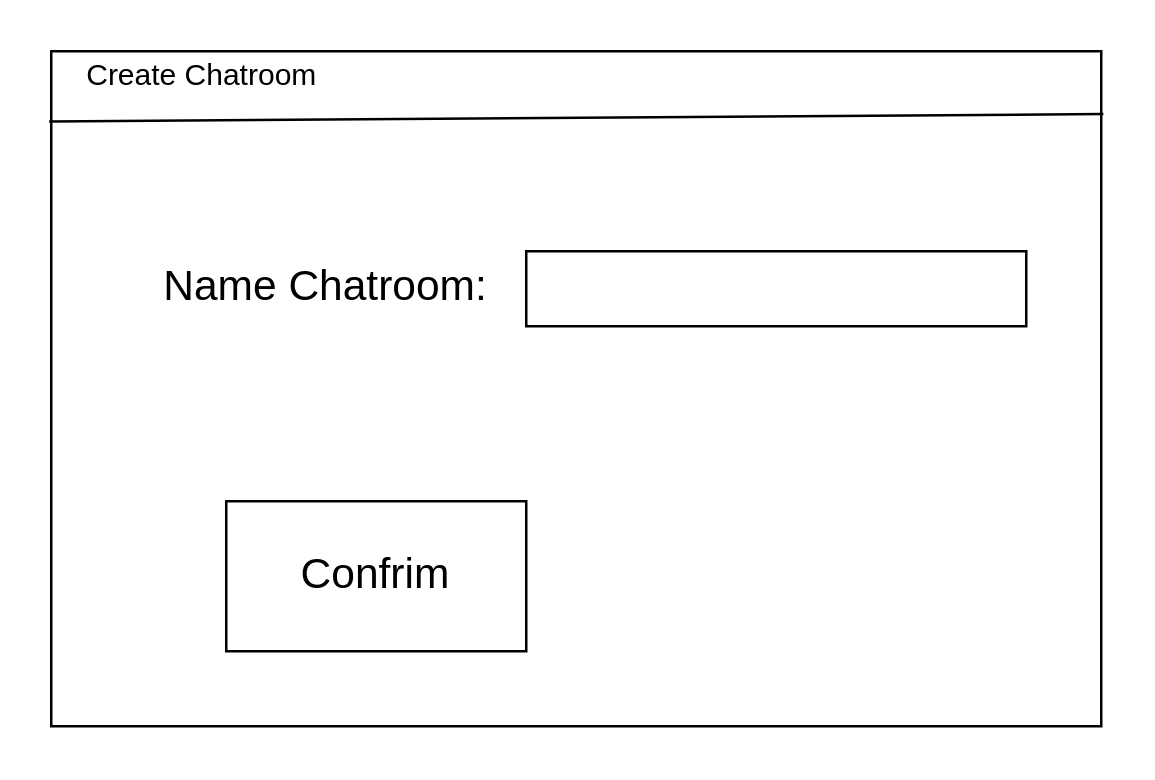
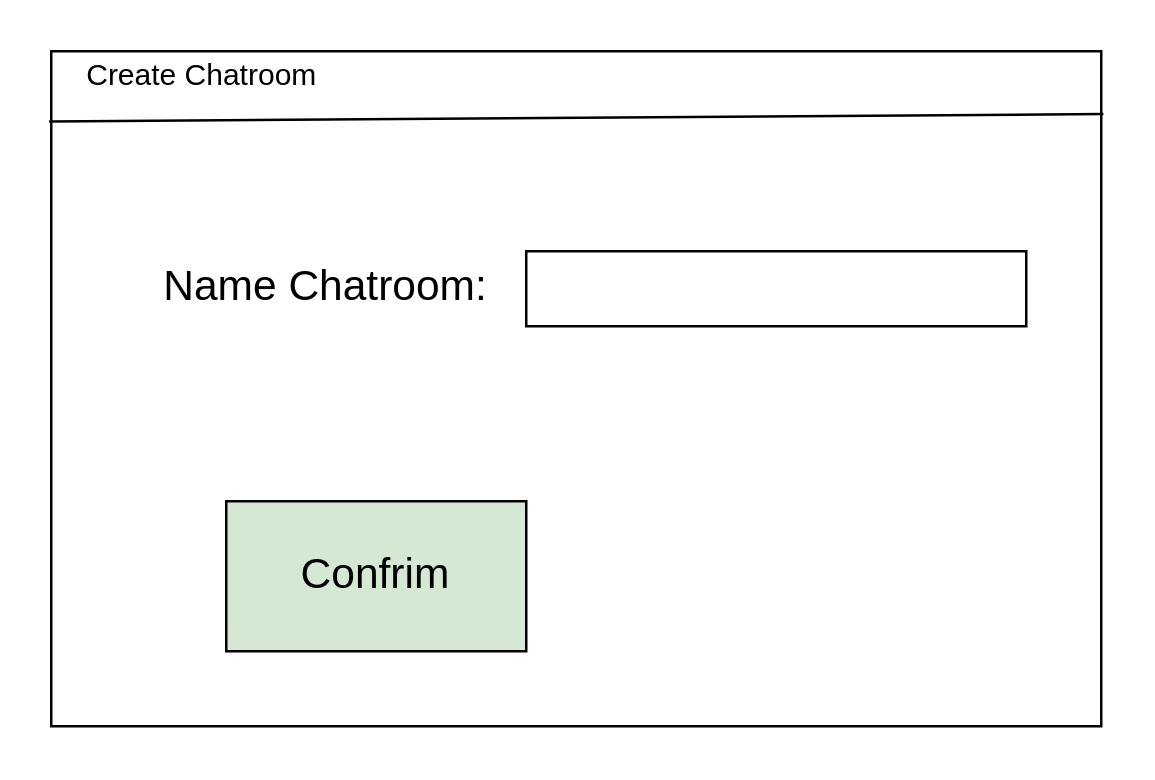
- <mxCell id="7" value="Confrim" style="rounded=0;whiteSpace=wrap;html=1;fontSize=17;" vertex="1" parent="1"><mxGeometry x="90" y="200" width="120" height="60" as="geometry" /></mxCell>
+ <mxCell id="7" value="Confrim" style="rounded=0;whiteSpace=wrap;html=1;fontSize=17;fillColor=#d5e8d4;" vertex="1" parent="1"><mxGeometry x="90" y="200" width="120" height="60" as="geometry" /></mxCell>
